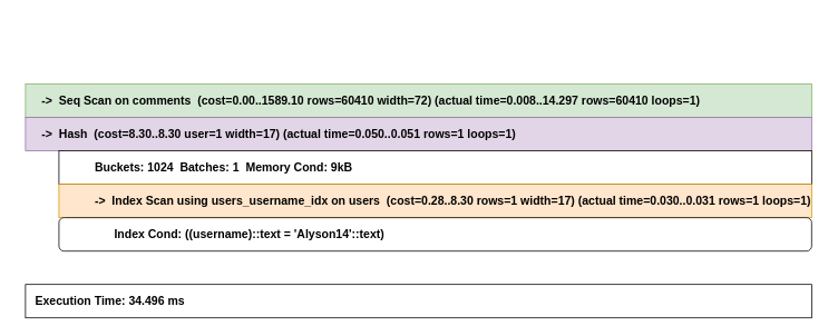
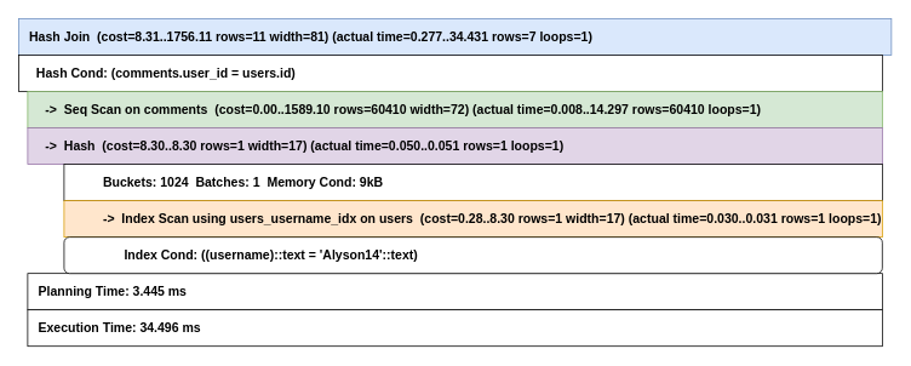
+ <mxCell id="2" value="Hash Join&amp;nbsp; (cost=8.31..1756.11 rows=11 width=81) (actual time=0.277..34.431 rows=7 loops=1)" style="rounded=0;whiteSpace=wrap;html=1;fontSize=14;align=left;fontStyle=1;spacingLeft=10;fillColor=#dae8fc;strokeColor=#6c8ebf;" vertex="1" parent="1"><mxGeometry x="20" y="20" width="960" height="40" as="geometry" /></mxCell>
+ <mxCell id="3" value="&amp;nbsp; Hash Cond: (comments.user_id = users.id)" style="rounded=0;whiteSpace=wrap;html=1;fontSize=14;align=left;fontStyle=1;spacingLeft=10;" vertex="1" parent="1"><mxGeometry x="20" y="60" width="950" height="40" as="geometry" /></mxCell>
- <mxCell id="7" value="&amp;nbsp; -&amp;gt;&amp;nbsp; Hash&amp;nbsp; (cost=8.30..8.30 user=1 width=17) (actual time=0.050..0.051 rows=1 loops=1)" style="rounded=0;whiteSpace=wrap;html=1;fontSize=14;align=left;fontStyle=1;spacingLeft=10;fillColor=#e1d5e7;strokeColor=#9673a6;" vertex="1" parent="1"><mxGeometry x="30" y="140" width="940" height="40" as="geometry" /></mxCell>
+ <mxCell id="7" value="&amp;nbsp; -&amp;gt;&amp;nbsp; Hash&amp;nbsp; (cost=8.30..8.30 rows=1 width=17) (actual time=0.050..0.051 rows=1 loops=1)" style="rounded=0;whiteSpace=wrap;html=1;fontSize=14;align=left;fontStyle=1;spacingLeft=10;fillColor=#e1d5e7;strokeColor=#9673a6;" vertex="1" parent="1"><mxGeometry x="30" y="140" width="940" height="40" as="geometry" /></mxCell>
+ <mxCell id="4" value="Planning Time: 3.445 ms" style="rounded=0;whiteSpace=wrap;html=1;fontSize=14;align=left;fontStyle=1;spacingLeft=10;" vertex="1" parent="1"><mxGeometry x="30" y="300" width="940" height="40" as="geometry" /></mxCell>
